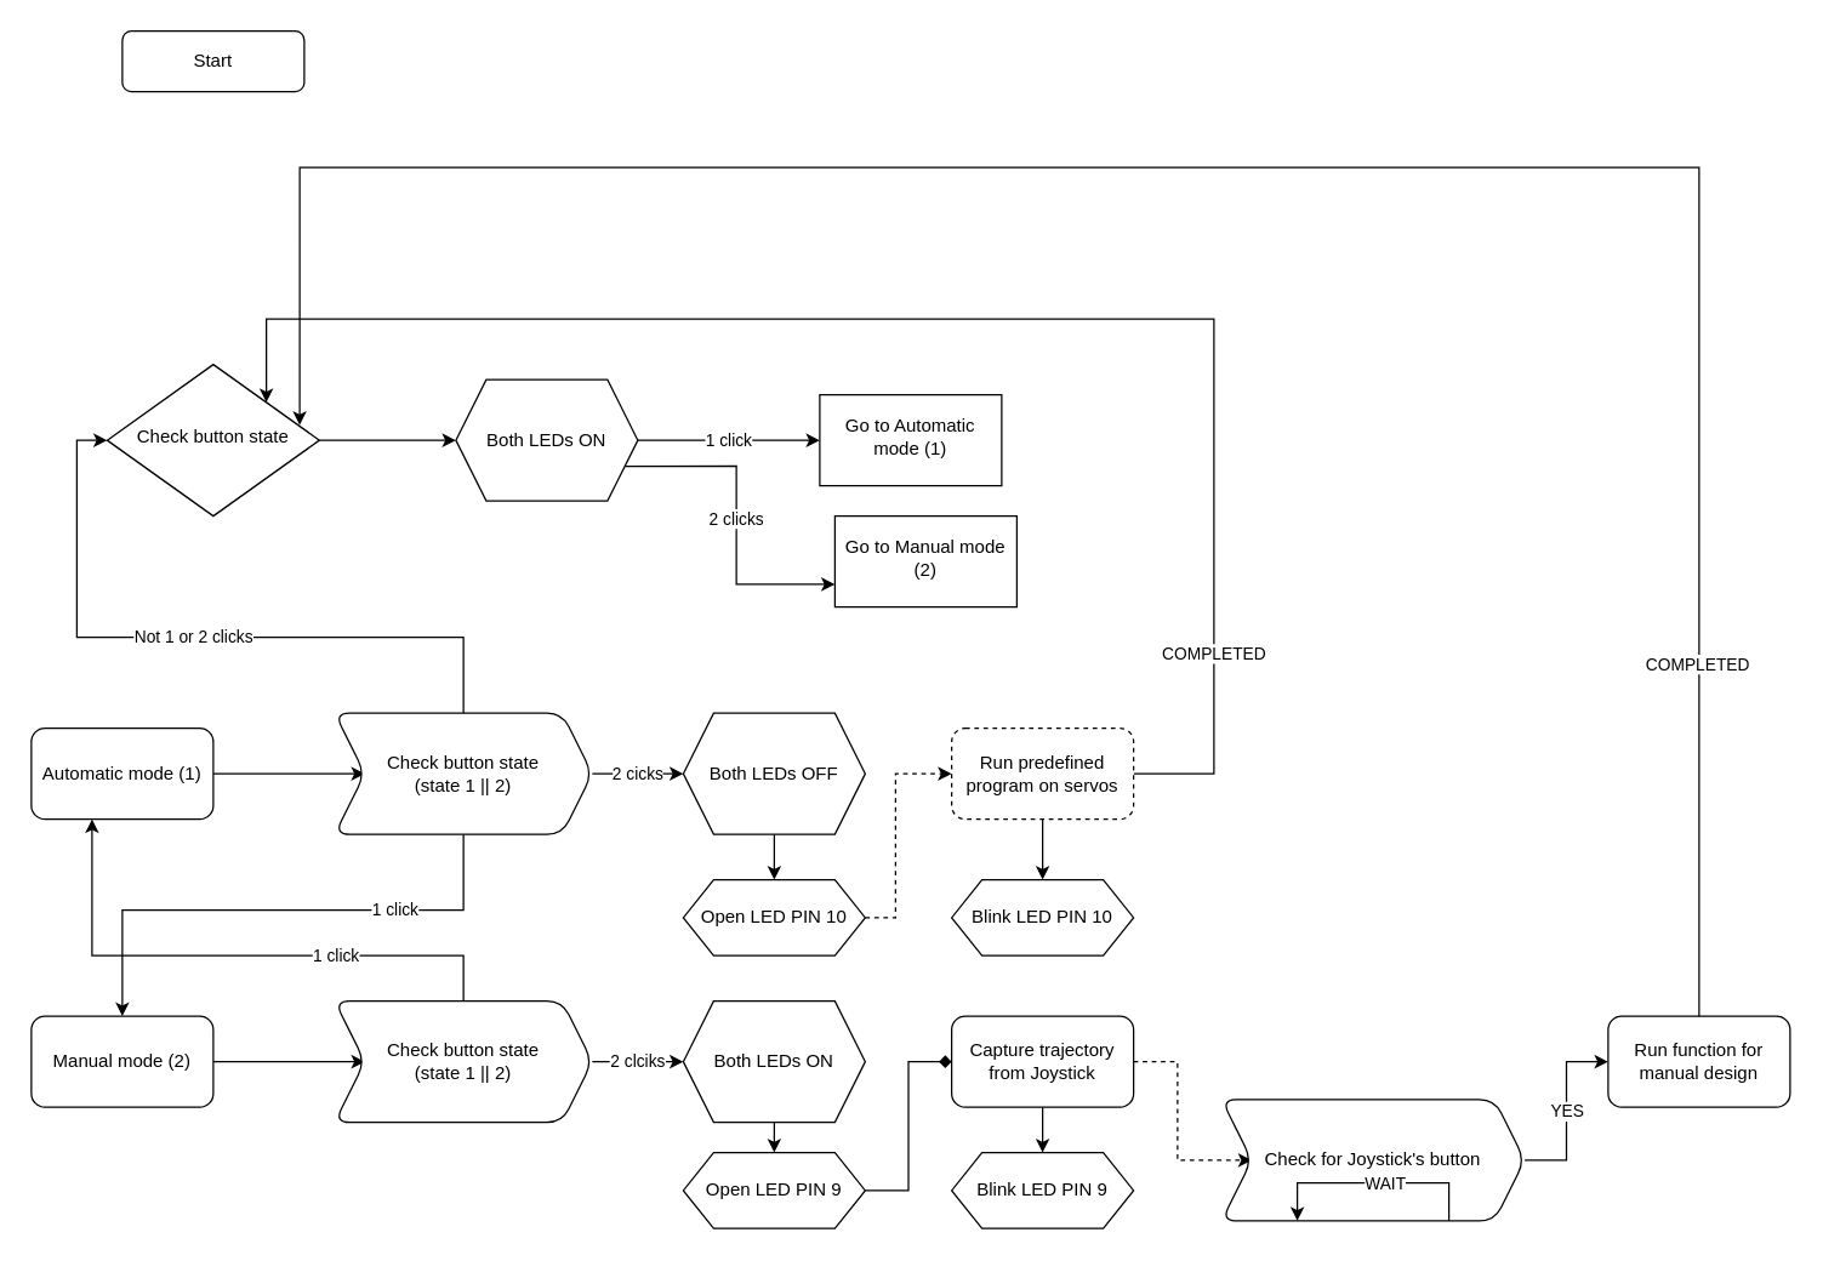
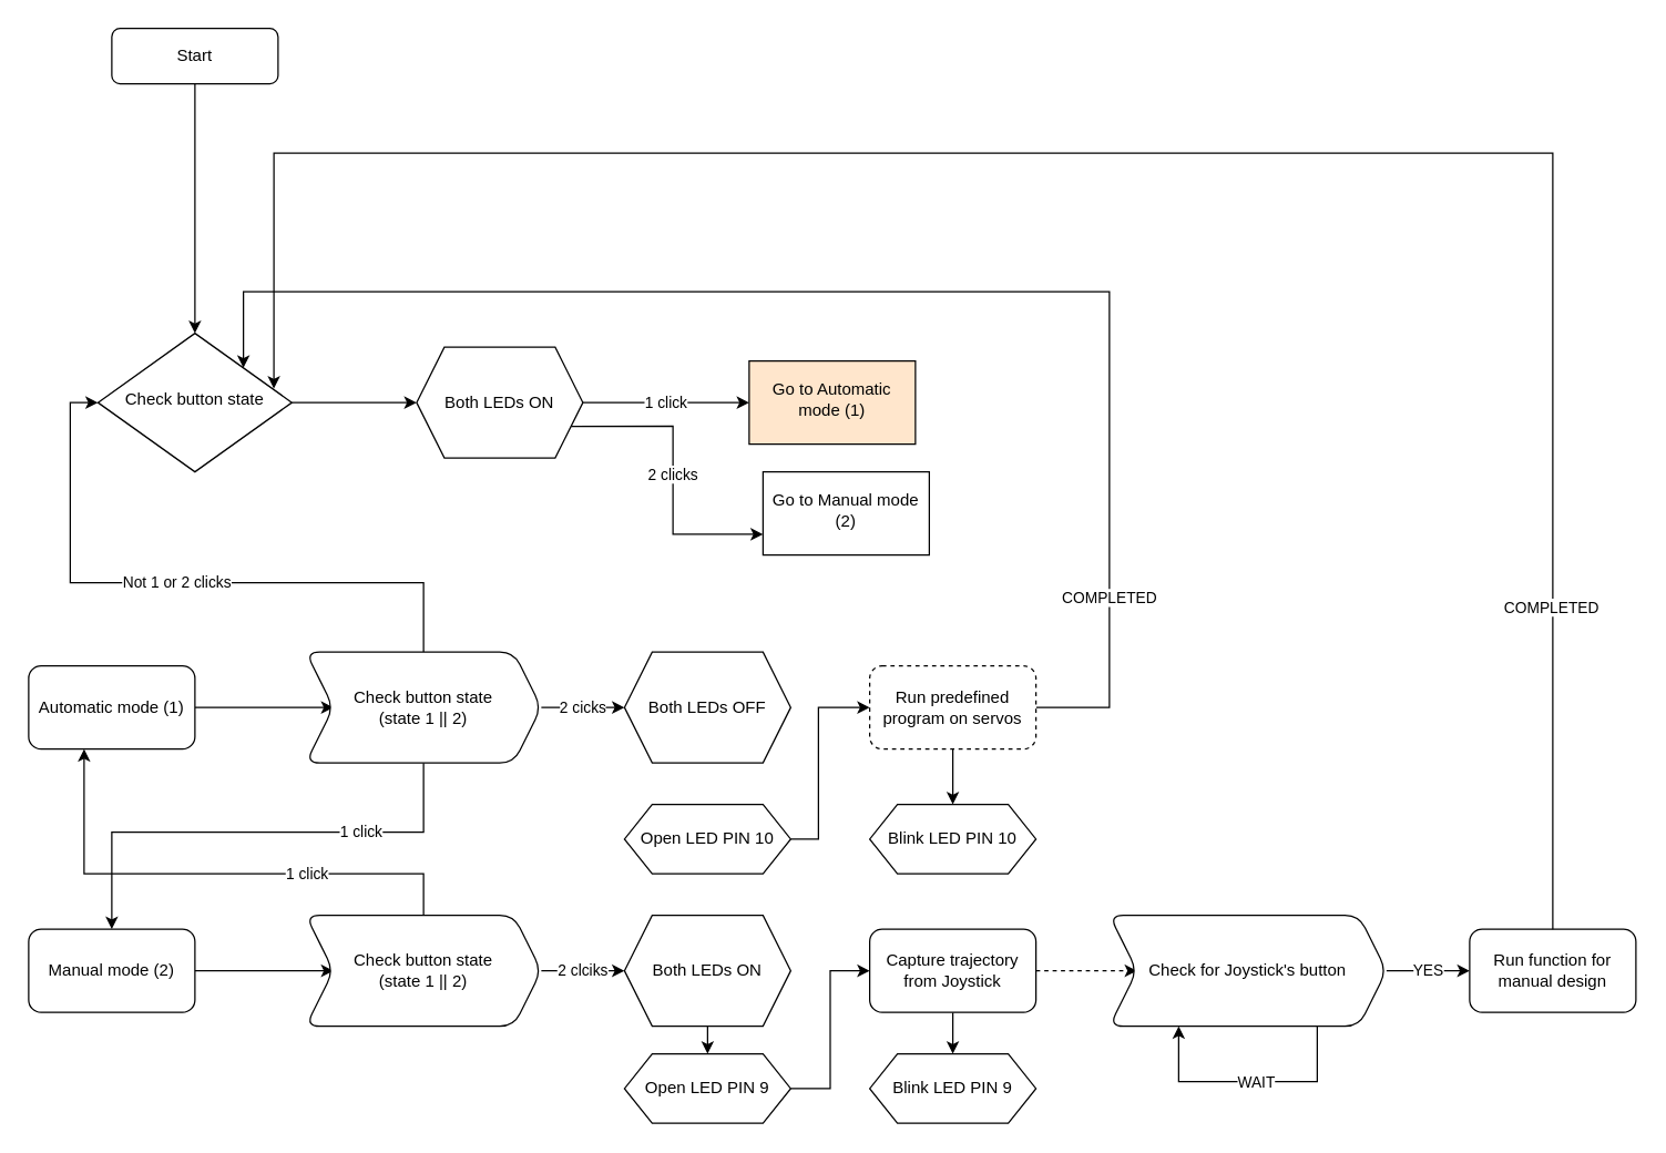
+ <mxCell id="2" style="edgeStyle=orthogonalEdgeStyle;rounded=0;orthogonalLoop=1;jettySize=auto;html=1;entryX=0.5;entryY=0;entryDx=0;entryDy=0;" edge="1" parent="1" source="3" target="5"><mxGeometry relative="1" as="geometry" /></mxCell>
- <mxCell id="6" value="Go to Automatic mode (1)" style="whiteSpace=wrap;html=1;shadow=0;strokeWidth=1;spacing=6;spacingTop=-4;" vertex="1" parent="1"><mxGeometry x="540" y="260" width="120" height="60" as="geometry" /></mxCell>
+ <mxCell id="6" value="Go to Automatic mode (1)" style="whiteSpace=wrap;html=1;shadow=0;strokeWidth=1;spacing=6;spacingTop=-4;fillColor=#ffe6cc;" vertex="1" parent="1"><mxGeometry x="540" y="260" width="120" height="60" as="geometry" /></mxCell>
- <mxCell id="44" style="edgeStyle=orthogonalEdgeStyle;rounded=0;orthogonalLoop=1;jettySize=auto;html=1;dashed=1;" edge="1" parent="1" source="45" target="18"><mxGeometry relative="1" as="geometry"><Array as="points"><mxPoint x="590" y="605" /><mxPoint x="590" y="510" /></Array></mxGeometry></mxCell>
+ <mxCell id="44" style="edgeStyle=orthogonalEdgeStyle;rounded=0;orthogonalLoop=1;jettySize=auto;html=1;" edge="1" parent="1" source="45" target="18"><mxGeometry relative="1" as="geometry"><Array as="points"><mxPoint x="590" y="605" /><mxPoint x="590" y="510" /></Array></mxGeometry></mxCell>
- <mxCell id="31" style="edgeStyle=orthogonalEdgeStyle;rounded=0;orthogonalLoop=1;jettySize=auto;html=1;entryX=0.5;entryY=0;entryDx=0;entryDy=0;" edge="1" parent="1" source="32" target="45"><mxGeometry relative="1" as="geometry" /></mxCell>
- <mxCell id="46" style="edgeStyle=orthogonalEdgeStyle;rounded=0;orthogonalLoop=1;jettySize=auto;html=1;entryX=0;entryY=0.5;entryDx=0;entryDy=0;endArrow=diamond;" edge="1" parent="1" source="47" target="30"><mxGeometry relative="1" as="geometry" /></mxCell>
+ <mxCell id="46" style="edgeStyle=orthogonalEdgeStyle;rounded=0;orthogonalLoop=1;jettySize=auto;html=1;entryX=0;entryY=0.5;entryDx=0;entryDy=0;" edge="1" parent="1" source="47" target="30"><mxGeometry relative="1" as="geometry" /></mxCell>
- <mxCell id="38" value="Check for Joystick's button" style="shape=step;perimeter=stepPerimeter;whiteSpace=wrap;html=1;fixedSize=1;rounded=1;" vertex="1" parent="1"><mxGeometry x="805" y="725" width="200" height="80" as="geometry" /></mxCell>
+ <mxCell id="38" value="Check for Joystick's button" style="shape=step;perimeter=stepPerimeter;whiteSpace=wrap;html=1;fixedSize=1;rounded=1;" vertex="1" parent="1"><mxGeometry x="800" y="660" width="200" height="80" as="geometry" /></mxCell>
